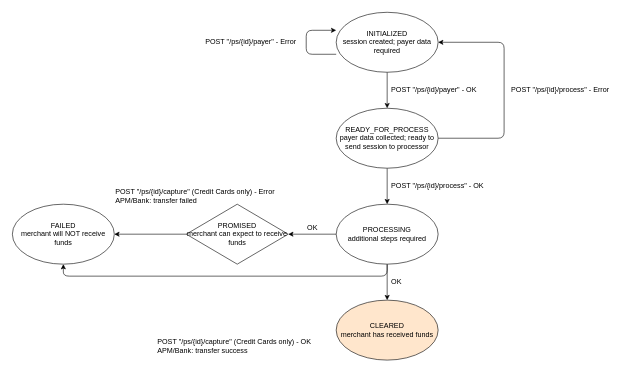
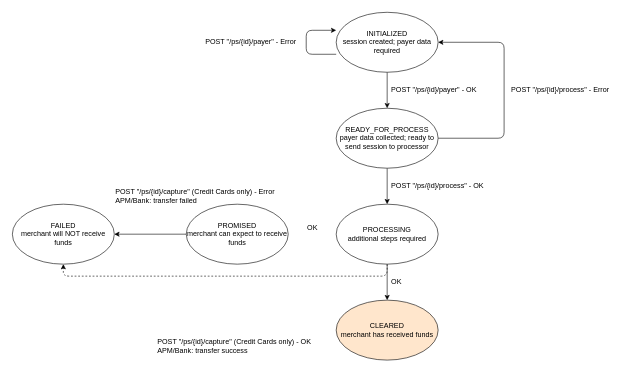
- <mxCell id="12" value="PROMISED&lt;br&gt;merchant can expect to receive funds" style="rhombus;whiteSpace=wrap;html=1;" parent="1" vertex="1"><mxGeometry x="310" y="340" width="170" height="100" as="geometry" /></mxCell>
+ <mxCell id="12" value="PROMISED&lt;br&gt;merchant can expect to receive funds" style="ellipse;whiteSpace=wrap;html=1;" parent="1" vertex="1"><mxGeometry x="310" y="340" width="170" height="100" as="geometry" /></mxCell>
- <mxCell id="7" style="edgeStyle=orthogonalEdgeStyle;rounded=0;orthogonalLoop=1;jettySize=auto;html=1;exitX=0;exitY=0.5;exitDx=0;exitDy=0;entryX=1;entryY=0.5;entryDx=0;entryDy=0;" parent="1" source="10" target="12" edge="1"><mxGeometry relative="1" as="geometry" /></mxCell>
- <mxCell id="9" style="edgeStyle=orthogonalEdgeStyle;rounded=1;orthogonalLoop=1;jettySize=auto;html=1;exitX=0.5;exitY=1;exitDx=0;exitDy=0;entryX=0.5;entryY=1;entryDx=0;entryDy=0;" parent="1" source="10" target="13" edge="1"><mxGeometry relative="1" as="geometry" /></mxCell>
+ <mxCell id="9" style="edgeStyle=orthogonalEdgeStyle;rounded=1;orthogonalLoop=1;jettySize=auto;html=1;exitX=0.5;exitY=1;exitDx=0;exitDy=0;entryX=0.5;entryY=1;entryDx=0;entryDy=0;dashed=1;" parent="1" source="10" target="13" edge="1"><mxGeometry relative="1" as="geometry" /></mxCell>
